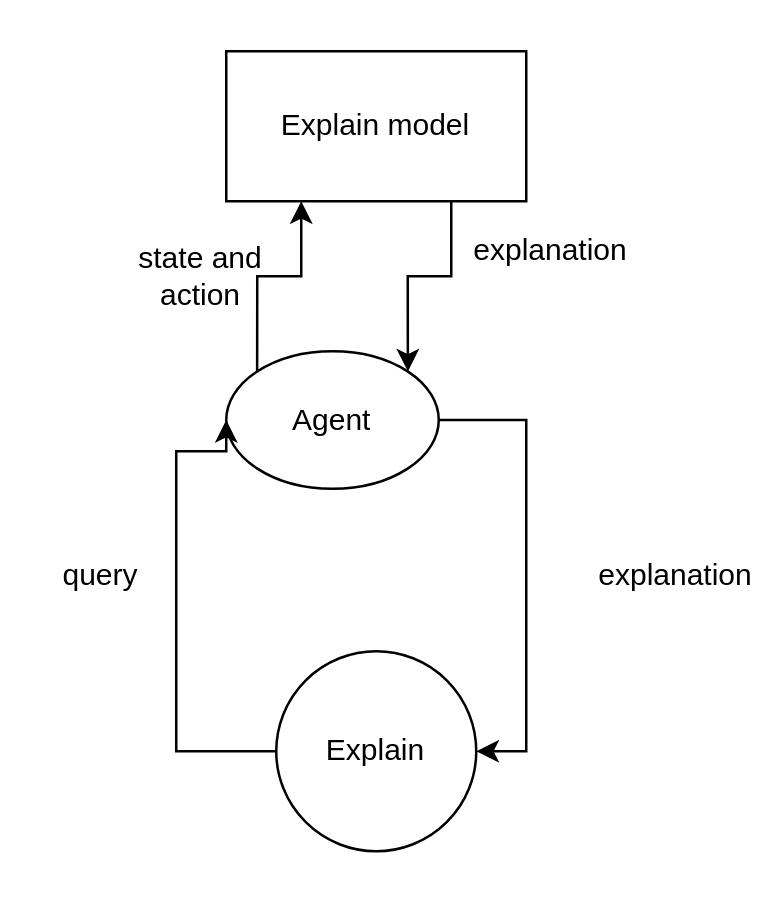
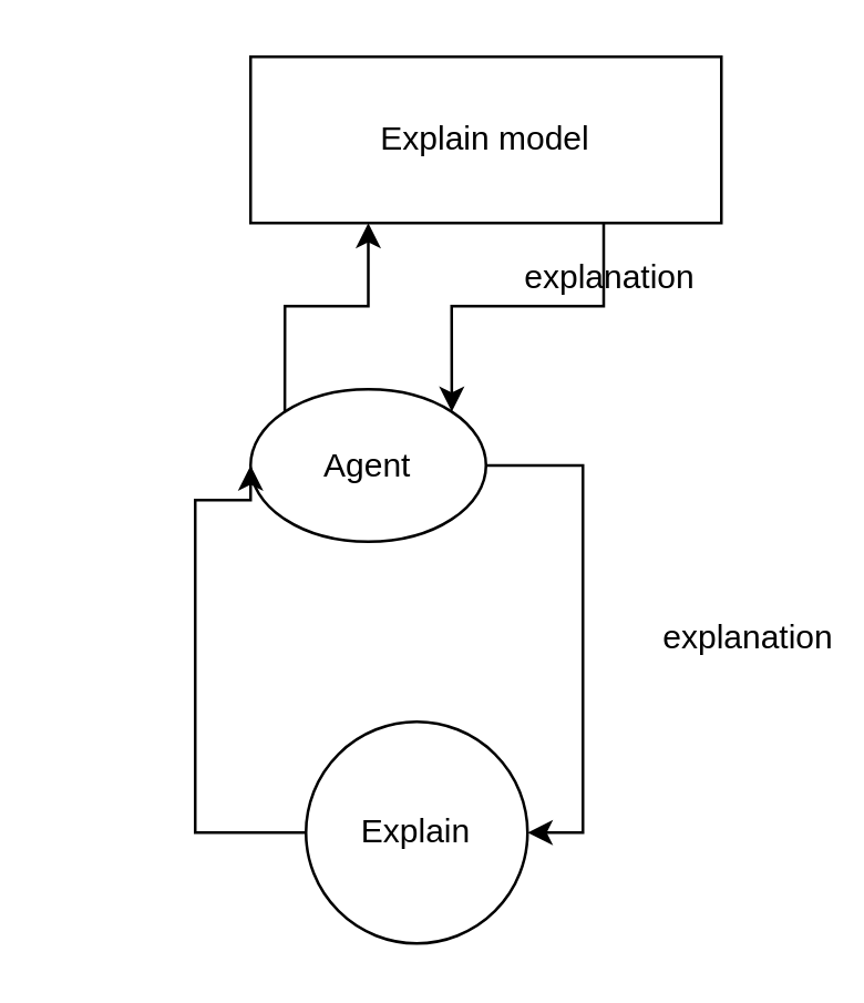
- <mxCell id="6" value="Explain model" style="rounded=0;whiteSpace=wrap;html=1;" vertex="1" parent="1"><mxGeometry x="90" y="20" width="120" height="60" as="geometry" /></mxCell>
+ <mxCell id="6" value="Explain model" style="rounded=0;whiteSpace=wrap;html=1;" vertex="1" parent="1"><mxGeometry x="90" y="20" width="170" height="60" as="geometry" /></mxCell>
- <mxCell id="9" value="state and action" style="text;html=1;strokeColor=none;fillColor=none;align=center;verticalAlign=middle;whiteSpace=wrap;rounded=0;" vertex="1" parent="1"><mxGeometry x="50" y="100" width="60" height="20" as="geometry" /></mxCell>
- <mxCell id="11" value="query" style="text;html=1;strokeColor=none;fillColor=none;align=center;verticalAlign=middle;whiteSpace=wrap;rounded=0;" vertex="1" parent="1"><mxGeometry x="20" y="220" width="40" height="20" as="geometry" /></mxCell>
